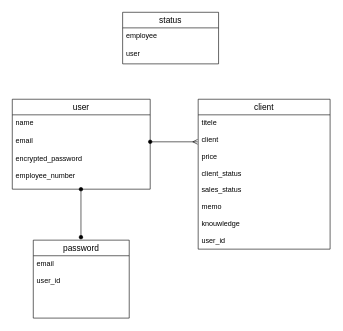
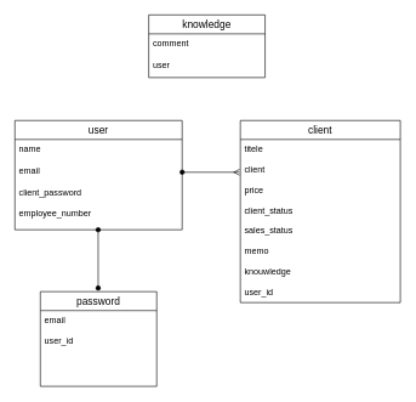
- <mxCell id="12" value="status" style="swimlane;fontStyle=0;childLayout=stackLayout;horizontal=1;startSize=26;horizontalStack=0;resizeParent=1;resizeParentMax=0;resizeLast=0;collapsible=1;marginBottom=0;align=center;fontSize=14;" parent="1" vertex="1"><mxGeometry x="204" y="20" width="160" height="86" as="geometry" /></mxCell>
+ <mxCell id="12" value="knowledge" style="swimlane;fontStyle=0;childLayout=stackLayout;horizontal=1;startSize=26;horizontalStack=0;resizeParent=1;resizeParentMax=0;resizeLast=0;collapsible=1;marginBottom=0;align=center;fontSize=14;" parent="1" vertex="1"><mxGeometry x="204" y="20" width="160" height="86" as="geometry" /></mxCell>
- <mxCell id="13" value="employee" style="text;strokeColor=none;fillColor=none;spacingLeft=4;spacingRight=4;overflow=hidden;rotatable=0;points=[[0,0.5],[1,0.5]];portConstraint=eastwest;fontSize=12;" parent="12" vertex="1"><mxGeometry y="26" width="160" height="30" as="geometry" /></mxCell>
+ <mxCell id="13" value="comment" style="text;strokeColor=none;fillColor=none;spacingLeft=4;spacingRight=4;overflow=hidden;rotatable=0;points=[[0,0.5],[1,0.5]];portConstraint=eastwest;fontSize=12;" parent="12" vertex="1"><mxGeometry y="26" width="160" height="30" as="geometry" /></mxCell>
- <mxCell id="5" value="encrypted_password&#10;&#10;employee_number" style="text;strokeColor=none;fillColor=none;spacingLeft=4;spacingRight=4;overflow=hidden;rotatable=0;points=[[0,0.5],[1,0.5]];portConstraint=eastwest;fontSize=12;" parent="2" vertex="1"><mxGeometry y="86" width="230" height="64" as="geometry" /></mxCell>
+ <mxCell id="5" value="client_password&#10;&#10;employee_number" style="text;strokeColor=none;fillColor=none;spacingLeft=4;spacingRight=4;overflow=hidden;rotatable=0;points=[[0,0.5],[1,0.5]];portConstraint=eastwest;fontSize=12;" parent="2" vertex="1"><mxGeometry y="86" width="230" height="64" as="geometry" /></mxCell>
